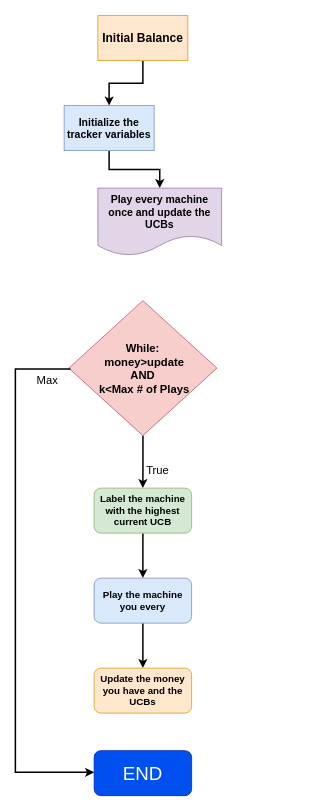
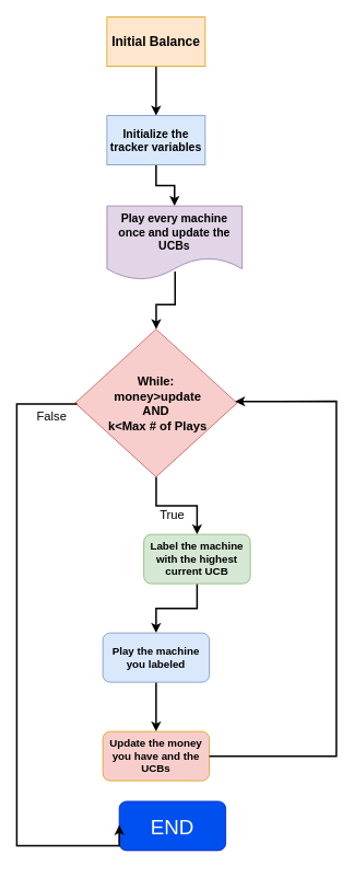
- <mxCell id="5" value="&lt;font style=&quot;font-size: 14px;&quot;&gt;Initialize the tracker variables&lt;/font&gt;" style="rounded=0;whiteSpace=wrap;html=1;fillColor=#dae8fc;strokeColor=#6c8ebf;fontSize=14;fontStyle=1" vertex="1" parent="1"><mxGeometry x="85" y="140" width="120" height="60" as="geometry" /></mxCell>
+ <mxCell id="5" value="&lt;font style=&quot;font-size: 14px;&quot;&gt;Initialize the tracker variables&lt;/font&gt;" style="rounded=0;whiteSpace=wrap;html=1;fillColor=#dae8fc;strokeColor=#6c8ebf;fontSize=14;fontStyle=1" vertex="1" parent="1"><mxGeometry x="130" y="140" width="120" height="60" as="geometry" /></mxCell>
+ <mxCell id="6" style="edgeStyle=orthogonalEdgeStyle;rounded=0;orthogonalLoop=1;jettySize=auto;html=1;exitX=0.504;exitY=0.888;exitDx=0;exitDy=0;exitPerimeter=0;strokeWidth=2;" edge="1" parent="1" source="7" target="9"><mxGeometry relative="1" as="geometry" /></mxCell>
- <mxCell id="19" value="Max" style="text;html=1;strokeColor=none;fillColor=none;align=center;verticalAlign=middle;whiteSpace=wrap;rounded=0;fontSize=15;" vertex="1" parent="1"><mxGeometry x="32.5" y="490" width="60" height="30" as="geometry" /></mxCell>
+ <mxCell id="19" value="False" style="text;html=1;strokeColor=none;fillColor=none;align=center;verticalAlign=middle;whiteSpace=wrap;rounded=0;fontSize=15;" vertex="1" parent="1"><mxGeometry x="32.5" y="490" width="60" height="30" as="geometry" /></mxCell>
- <mxCell id="11" value="Label the machine with the highest current UCB" style="rounded=1;whiteSpace=wrap;html=1;fillColor=#d5e8d4;strokeColor=#82b366;fontSize=13;fontStyle=1" vertex="1" parent="1"><mxGeometry x="125" y="650" width="130" height="60" as="geometry" /></mxCell>
+ <mxCell id="11" value="Label the machine with the highest current UCB" style="rounded=1;whiteSpace=wrap;html=1;fillColor=#d5e8d4;strokeColor=#82b366;fontSize=13;fontStyle=1" vertex="1" parent="1"><mxGeometry x="175" y="650" width="130" height="60" as="geometry" /></mxCell>
+ <mxCell id="15" style="edgeStyle=orthogonalEdgeStyle;rounded=0;orthogonalLoop=1;jettySize=auto;html=1;exitX=1;exitY=0.5;exitDx=0;exitDy=0;entryX=0.988;entryY=0.489;entryDx=0;entryDy=0;entryPerimeter=0;strokeWidth=2;" edge="1" parent="1" source="14" target="9"><mxGeometry relative="1" as="geometry"><Array as="points"><mxPoint x="410" y="920" /><mxPoint x="410" y="488" /></Array></mxGeometry></mxCell>
- <mxCell id="13" value="Play the machine you every" style="rounded=1;whiteSpace=wrap;html=1;fillColor=#dae8fc;strokeColor=#6c8ebf;fontSize=13;fontStyle=1" vertex="1" parent="1"><mxGeometry x="125" y="770" width="130" height="60" as="geometry" /></mxCell>
+ <mxCell id="13" value="Play the machine you labeled" style="rounded=1;whiteSpace=wrap;html=1;fillColor=#dae8fc;strokeColor=#6c8ebf;fontSize=13;fontStyle=1" vertex="1" parent="1"><mxGeometry x="125" y="770" width="130" height="60" as="geometry" /></mxCell>
- <mxCell id="14" value="Update the money you have and the UCBs" style="rounded=1;whiteSpace=wrap;html=1;fillColor=#ffe6cc;strokeColor=#d79b00;fontSize=13;fontStyle=1" vertex="1" parent="1"><mxGeometry x="125" y="890" width="130" height="60" as="geometry" /></mxCell>
+ <mxCell id="14" value="Update the money you have and the UCBs" style="rounded=1;whiteSpace=wrap;html=1;fillColor=#f8cecc;strokeColor=#d79b00;fontSize=13;fontStyle=1;" vertex="1" parent="1"><mxGeometry x="125" y="890" width="130" height="60" as="geometry" /></mxCell>
- <mxCell id="16" value="END" style="rounded=1;whiteSpace=wrap;html=1;fillColor=#0050ef;strokeColor=#001DBC;fontColor=#ffffff;fontSize=25;" vertex="1" parent="1"><mxGeometry x="125" y="1000" width="130" height="60" as="geometry" /></mxCell>
+ <mxCell id="16" value="END" style="rounded=1;whiteSpace=wrap;html=1;fillColor=#0050ef;strokeColor=#001DBC;fontColor=#ffffff;fontSize=25;" vertex="1" parent="1"><mxGeometry x="145" y="975" width="130" height="60" as="geometry" /></mxCell>
